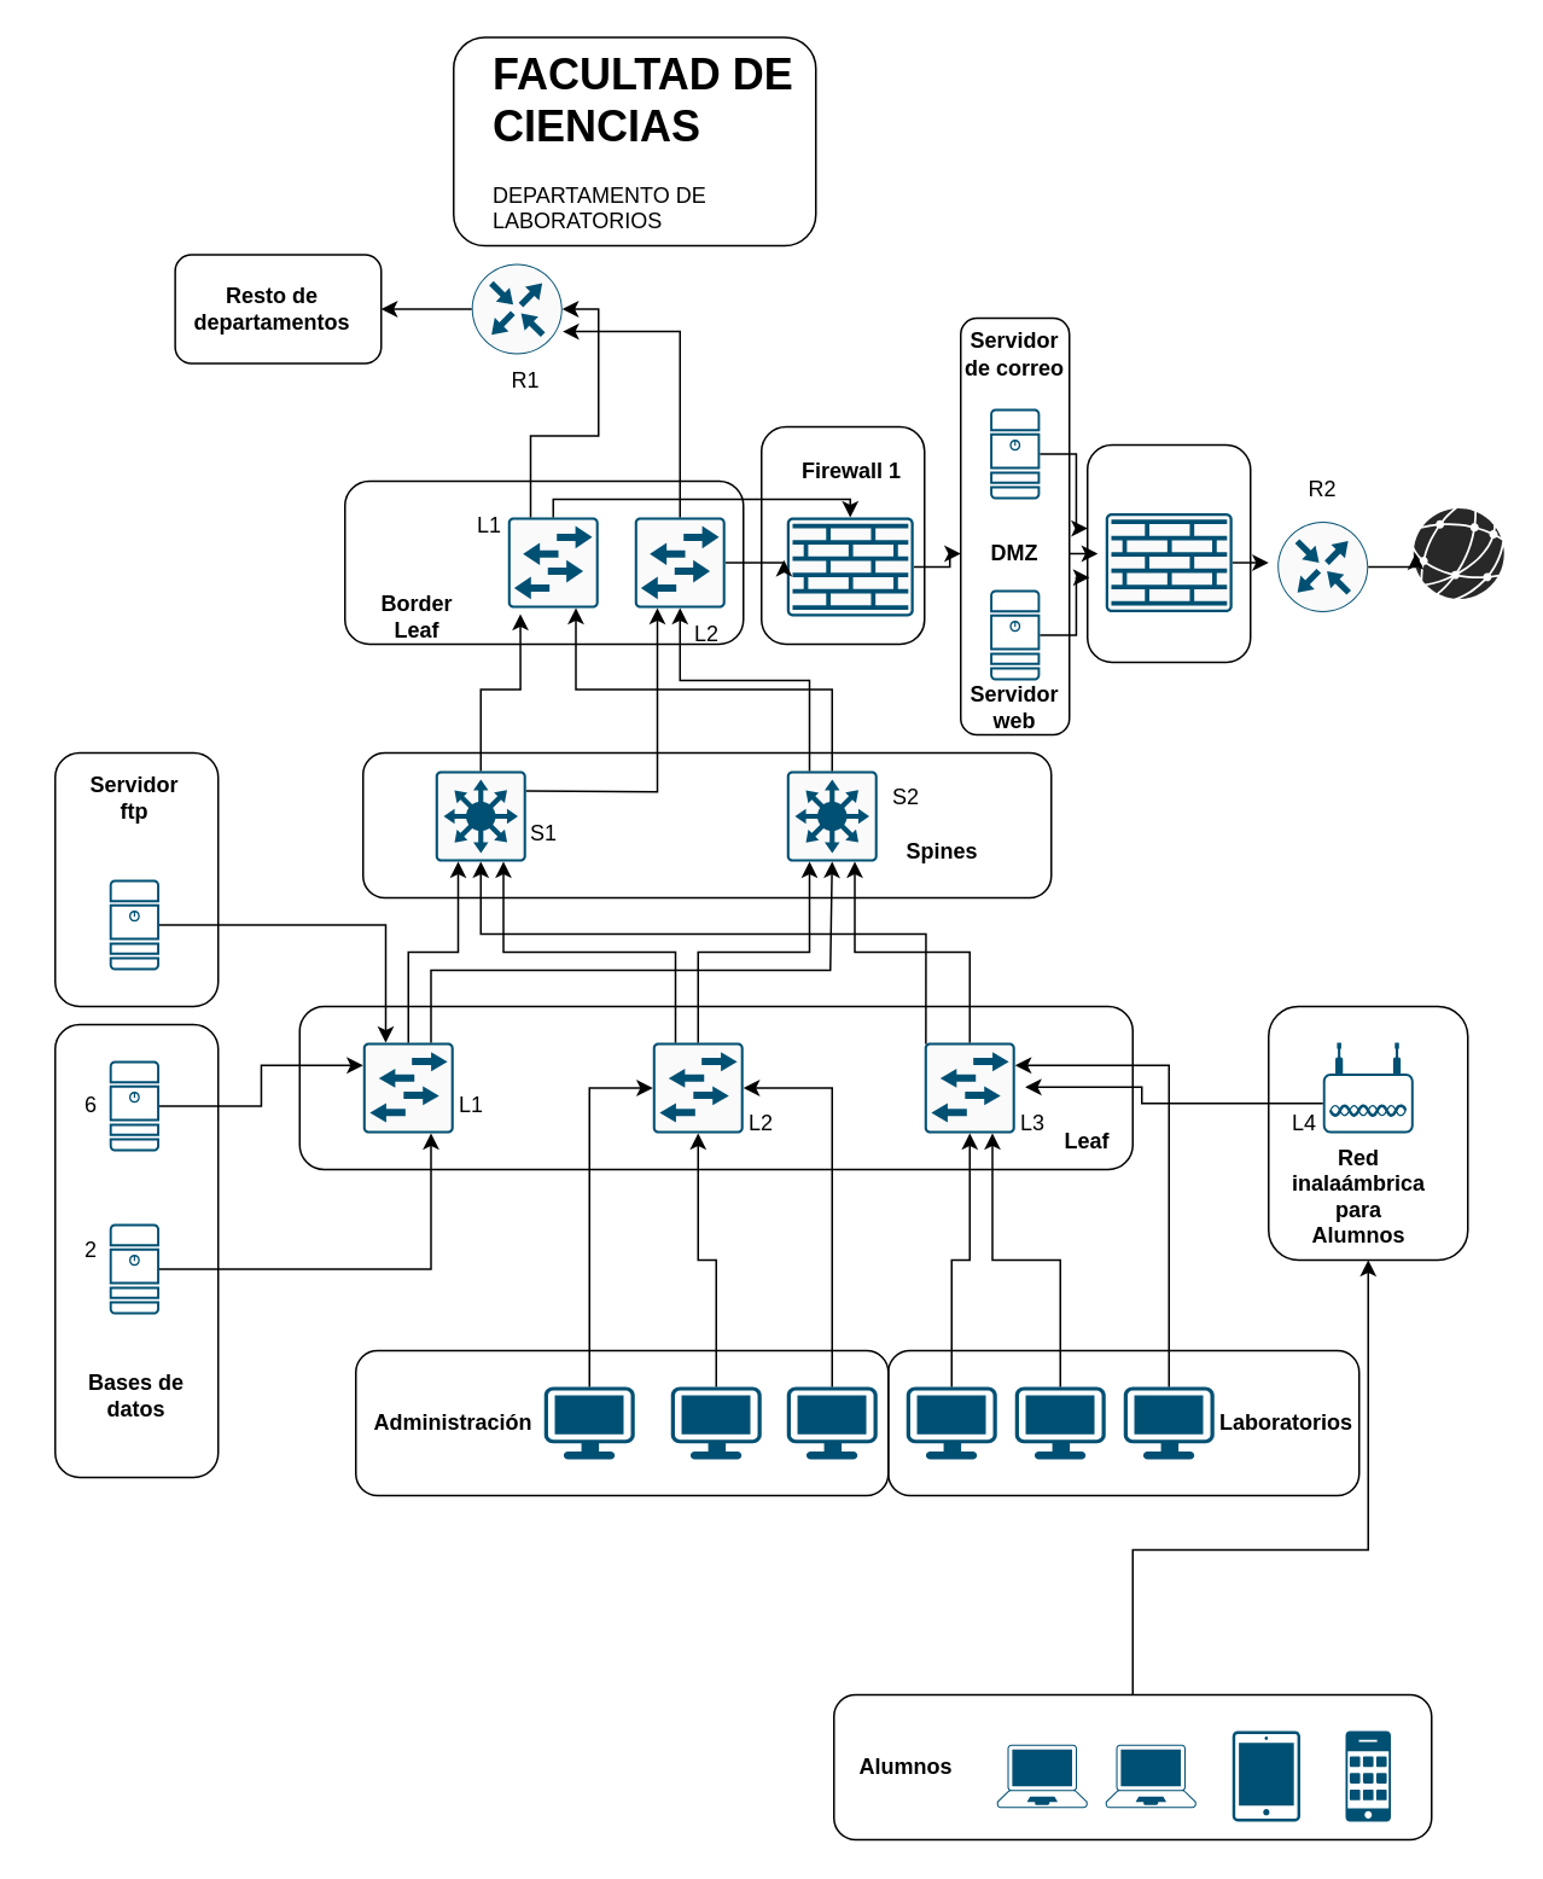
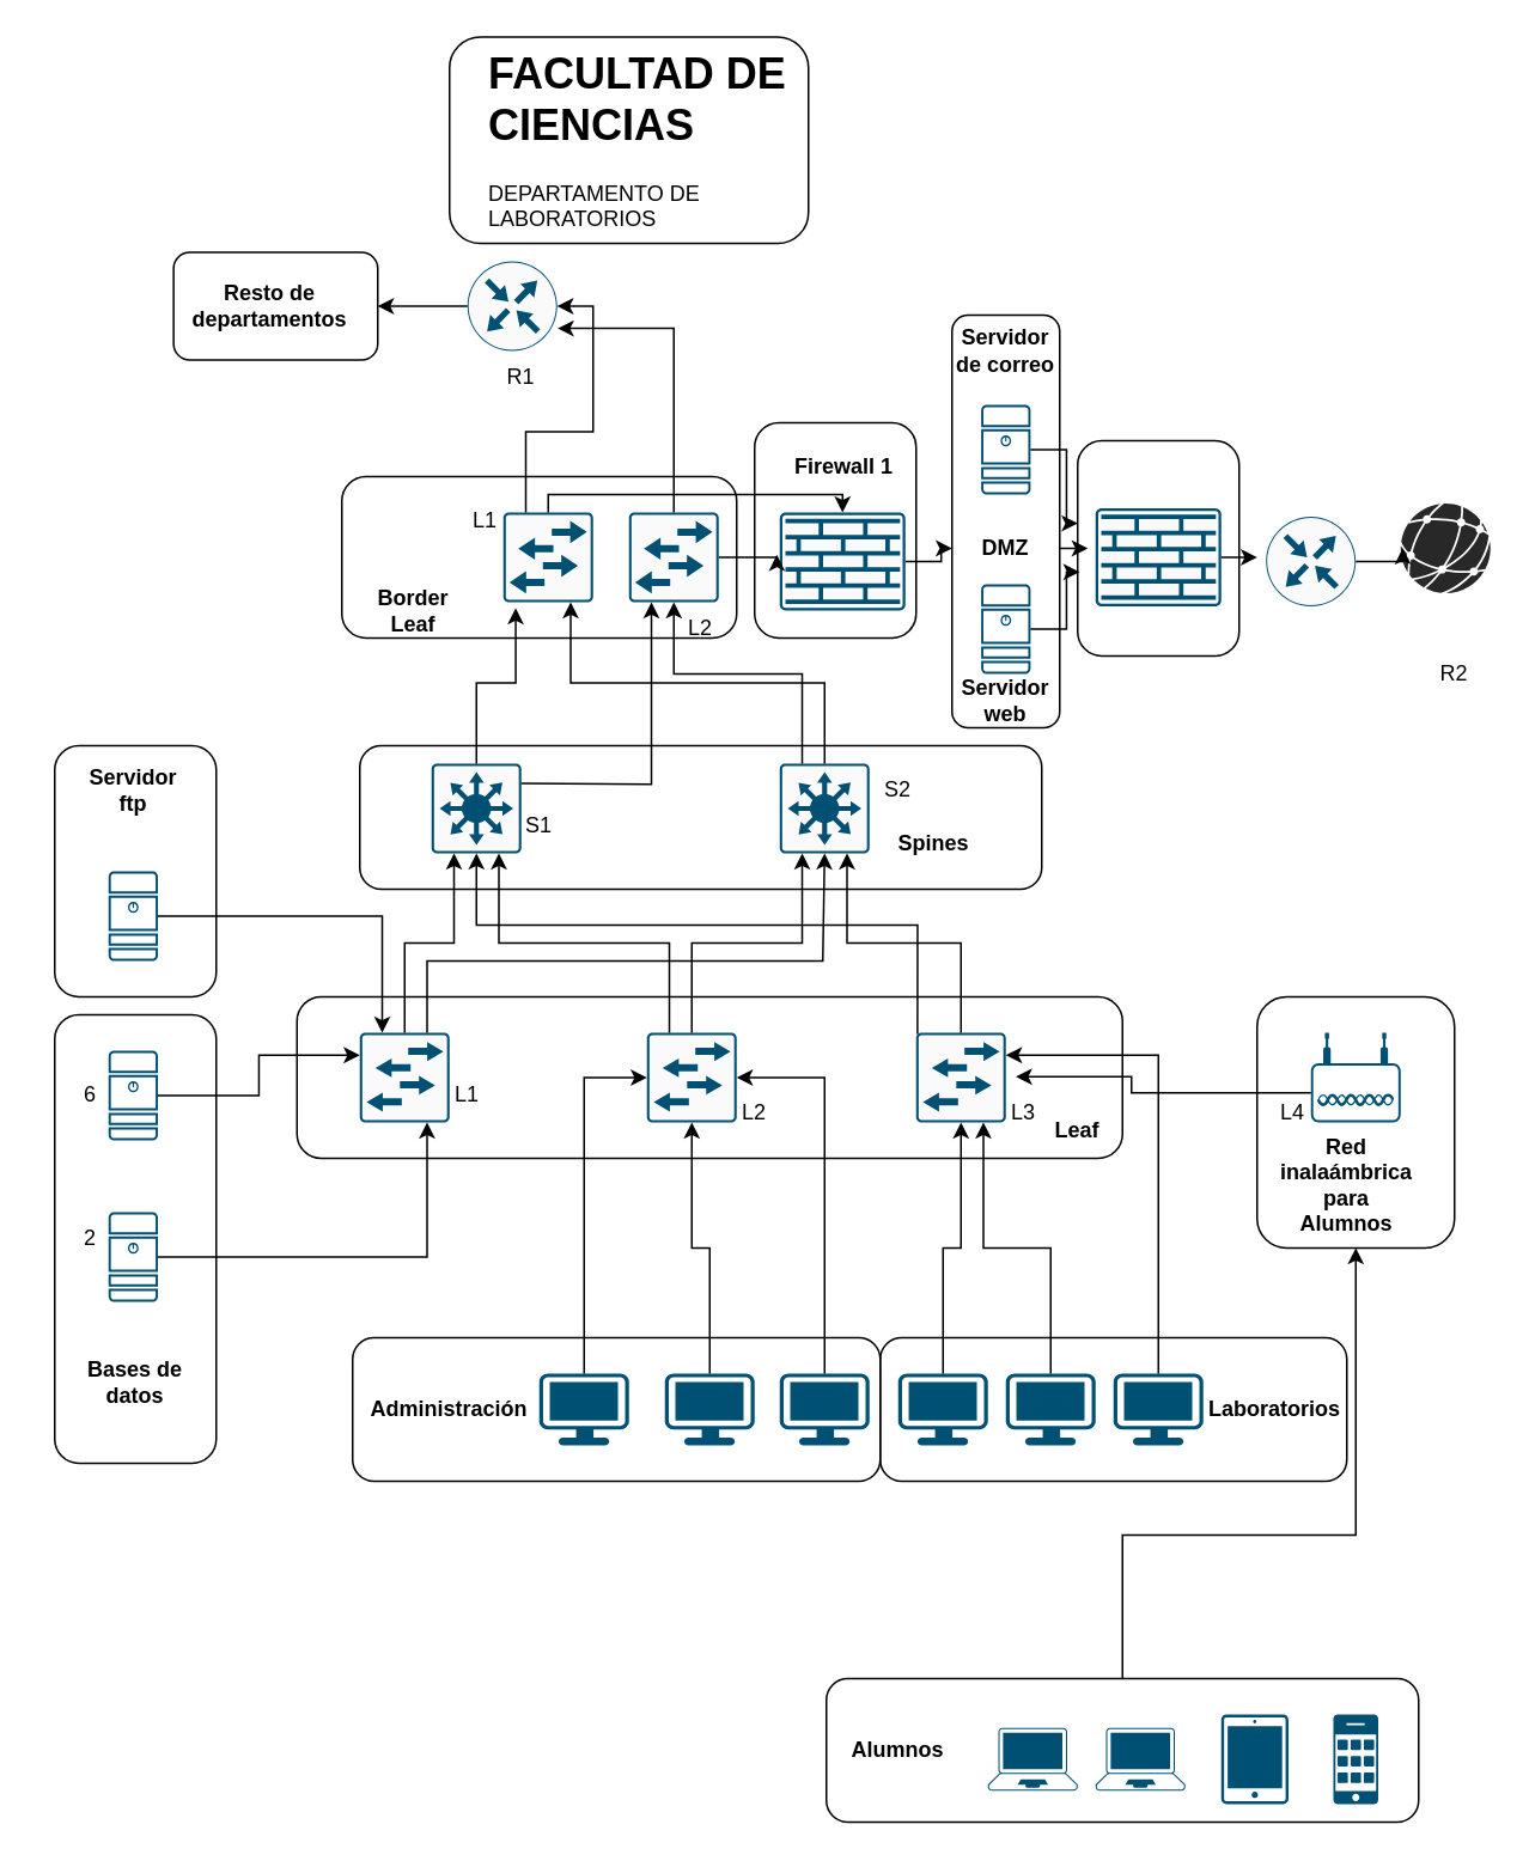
- <mxCell id="99" value="R2" style="text;html=1;align=center;verticalAlign=middle;whiteSpace=wrap;rounded=0;" vertex="1" parent="1"><mxGeometry x="700" y="255" width="60" height="30" as="geometry" /></mxCell>
+ <mxCell id="99" value="R2" style="text;html=1;align=center;verticalAlign=middle;whiteSpace=wrap;rounded=0;" vertex="1" parent="1"><mxGeometry x="780" y="360" width="60" height="30" as="geometry" /></mxCell>
